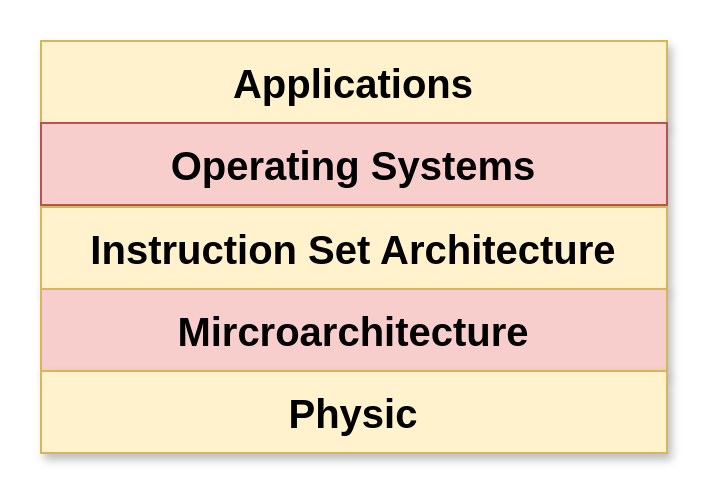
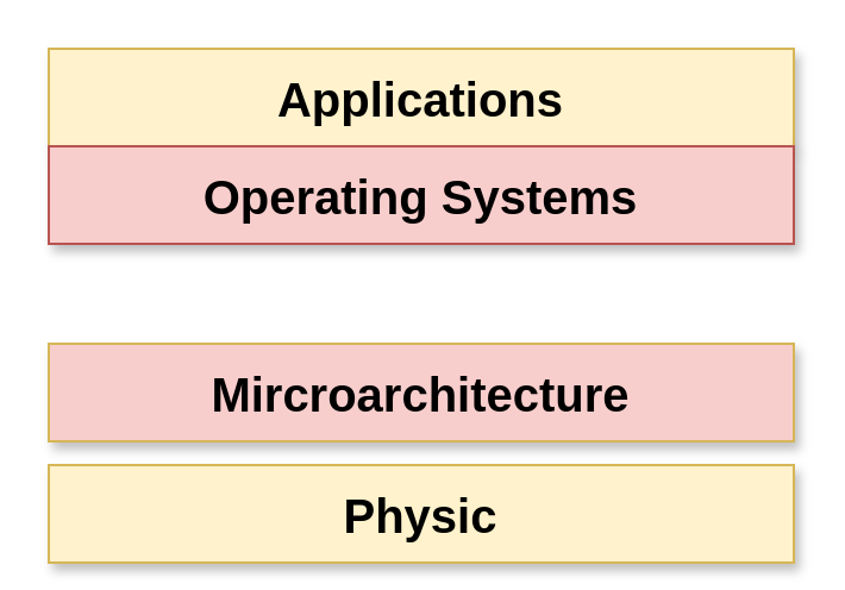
- <mxCell id="4" value="&lt;b&gt;&lt;font style=&quot;font-size: 20px&quot;&gt;Instruction Set Architecture&lt;/font&gt;&lt;/b&gt;" style="rounded=0;whiteSpace=wrap;html=1;fillColor=#fff2cc;strokeColor=#d6b656;shadow=1;" parent="1" vertex="1"><mxGeometry x="20" y="103" width="313" height="41" as="geometry" /></mxCell>
- <mxCell id="6" value="&lt;b&gt;&lt;font style=&quot;font-size: 20px&quot;&gt;Physic&lt;/font&gt;&lt;/b&gt;" style="rounded=0;whiteSpace=wrap;html=1;fillColor=#fff2cc;strokeColor=#d6b656;shadow=1;" parent="1" vertex="1"><mxGeometry x="20" y="185" width="313" height="41" as="geometry" /></mxCell>
+ <mxCell id="6" value="&lt;b&gt;&lt;font style=&quot;font-size: 20px&quot;&gt;Physic&lt;/font&gt;&lt;/b&gt;" style="rounded=0;whiteSpace=wrap;html=1;fillColor=#fff2cc;strokeColor=#d6b656;shadow=1;" parent="1" vertex="1"><mxGeometry x="20" y="195" width="313" height="41" as="geometry" /></mxCell>
